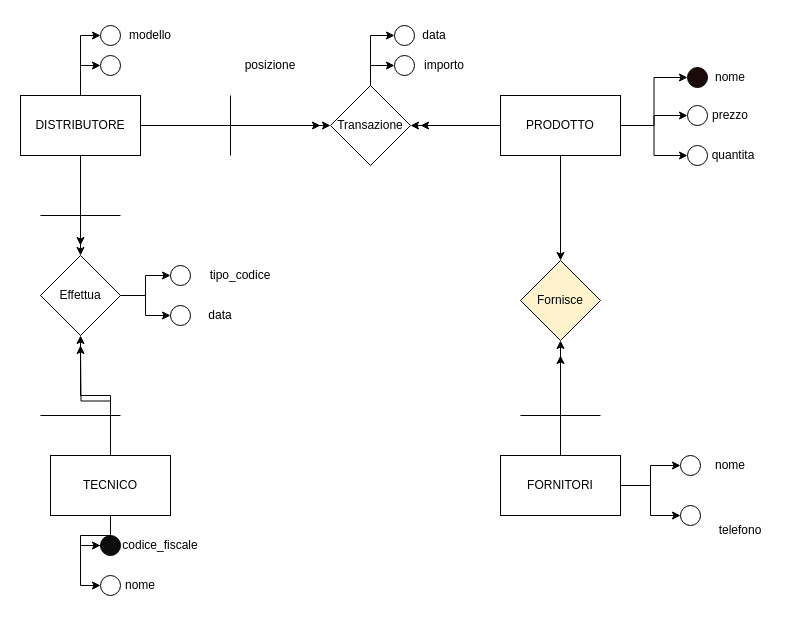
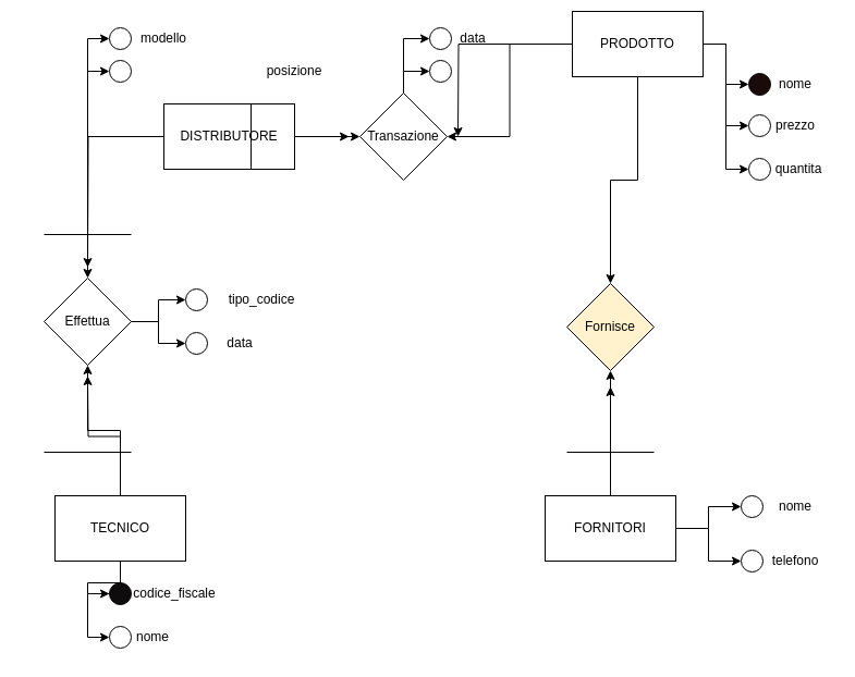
- <mxCell id="44" value="importo" style="text;html=1;align=center;verticalAlign=middle;whiteSpace=wrap;rounded=0;" vertex="1" parent="1"><mxGeometry x="414" y="50" width="60" height="30" as="geometry" /></mxCell>
- <mxCell id="8" value="DISTRIBUTORE" style="rounded=0;whiteSpace=wrap;html=1;" vertex="1" parent="1"><mxGeometry x="20" y="95" width="120" height="60" as="geometry" /></mxCell>
+ <mxCell id="8" value="DISTRIBUTORE" style="rounded=0;whiteSpace=wrap;html=1;" vertex="1" parent="1"><mxGeometry x="150" y="95" width="120" height="60" as="geometry" /></mxCell>
- <mxCell id="15" value="PRODOTTO" style="rounded=0;whiteSpace=wrap;html=1;" vertex="1" parent="1"><mxGeometry x="500" y="95" width="120" height="60" as="geometry" /></mxCell>
+ <mxCell id="15" value="PRODOTTO" style="rounded=0;whiteSpace=wrap;html=1;" vertex="1" parent="1"><mxGeometry x="525" y="10" width="120" height="60" as="geometry" /></mxCell>
- <mxCell id="61" value="telefono" style="text;html=1;align=center;verticalAlign=middle;whiteSpace=wrap;rounded=0;" vertex="1" parent="1"><mxGeometry x="710" y="515" width="60" height="30" as="geometry" /></mxCell>
+ <mxCell id="61" value="telefono" style="text;html=1;align=center;verticalAlign=middle;whiteSpace=wrap;rounded=0;" vertex="1" parent="1"><mxGeometry x="700" y="500" width="60" height="30" as="geometry" /></mxCell>
